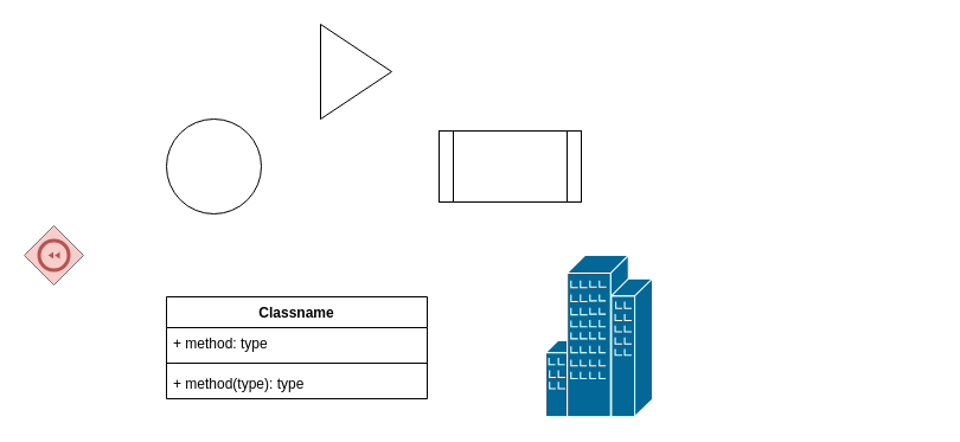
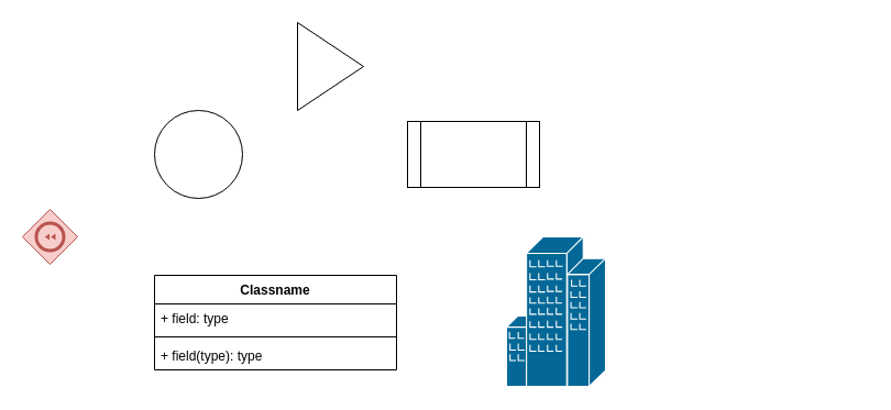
- <mxCell id="6" value="+ method: type" style="text;strokeColor=none;fillColor=none;align=left;verticalAlign=top;spacingLeft=4;spacingRight=4;overflow=hidden;rotatable=0;points=[[0,0.5],[1,0.5]];portConstraint=eastwest;" parent="5" vertex="1"><mxGeometry y="26" width="220" height="26" as="geometry" /></mxCell>
+ <mxCell id="6" value="+ field: type" style="text;strokeColor=none;fillColor=none;align=left;verticalAlign=top;spacingLeft=4;spacingRight=4;overflow=hidden;rotatable=0;points=[[0,0.5],[1,0.5]];portConstraint=eastwest;" parent="5" vertex="1"><mxGeometry y="26" width="220" height="26" as="geometry" /></mxCell>
- <mxCell id="8" value="+ method(type): type" style="text;strokeColor=none;fillColor=none;align=left;verticalAlign=top;spacingLeft=4;spacingRight=4;overflow=hidden;rotatable=0;points=[[0,0.5],[1,0.5]];portConstraint=eastwest;" parent="5" vertex="1"><mxGeometry y="60" width="220" height="26" as="geometry" /></mxCell>
+ <mxCell id="8" value="+ field(type): type" style="text;strokeColor=none;fillColor=none;align=left;verticalAlign=top;spacingLeft=4;spacingRight=4;overflow=hidden;rotatable=0;points=[[0,0.5],[1,0.5]];portConstraint=eastwest;" parent="5" vertex="1"><mxGeometry y="60" width="220" height="26" as="geometry" /></mxCell>
